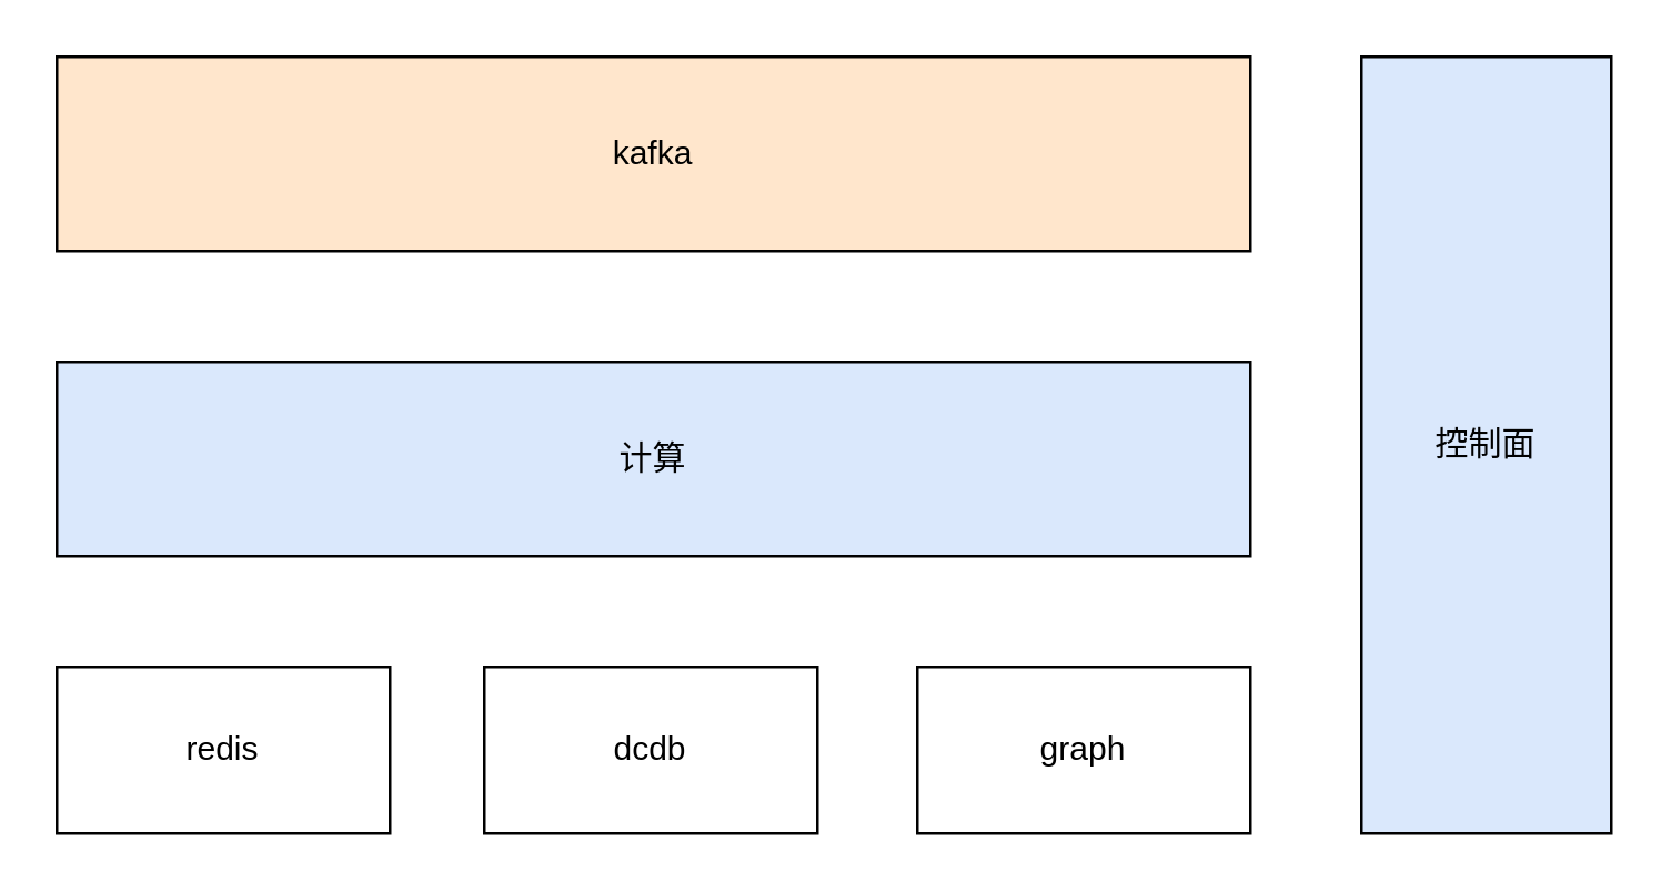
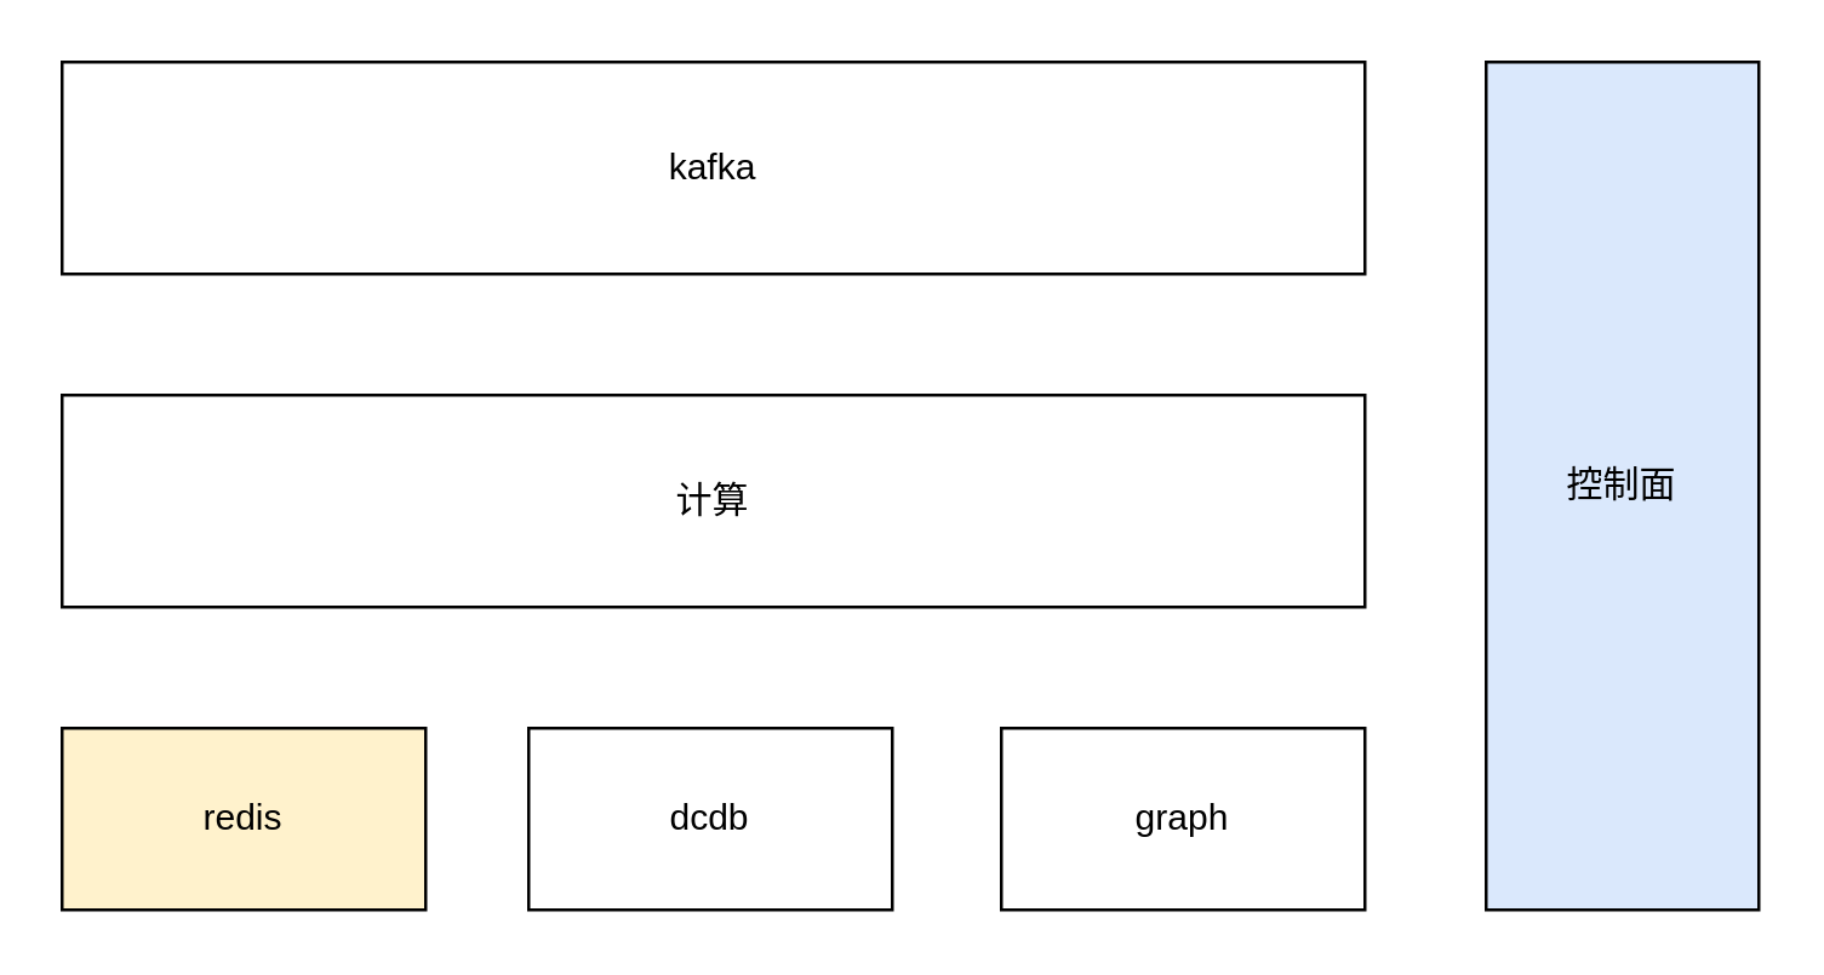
- <mxCell id="6" value="kafka" style="rounded=0;whiteSpace=wrap;html=1;fillColor=#ffe6cc;" vertex="1" parent="1"><mxGeometry x="20" y="20" width="430" height="70" as="geometry" /></mxCell>
+ <mxCell id="6" value="kafka" style="rounded=0;whiteSpace=wrap;html=1;" vertex="1" parent="1"><mxGeometry x="20" y="20" width="430" height="70" as="geometry" /></mxCell>
- <mxCell id="5" value="计算" style="rounded=0;whiteSpace=wrap;html=1;fillColor=#dae8fc;" vertex="1" parent="1"><mxGeometry x="20" y="130" width="430" height="70" as="geometry" /></mxCell>
+ <mxCell id="5" value="计算" style="rounded=0;whiteSpace=wrap;html=1;" vertex="1" parent="1"><mxGeometry x="20" y="130" width="430" height="70" as="geometry" /></mxCell>
- <mxCell id="2" value="redis" style="rounded=0;whiteSpace=wrap;html=1;" vertex="1" parent="1"><mxGeometry x="20" y="240" width="120" height="60" as="geometry" /></mxCell>
+ <mxCell id="2" value="redis" style="rounded=0;whiteSpace=wrap;html=1;fillColor=#fff2cc;" vertex="1" parent="1"><mxGeometry x="20" y="240" width="120" height="60" as="geometry" /></mxCell>
